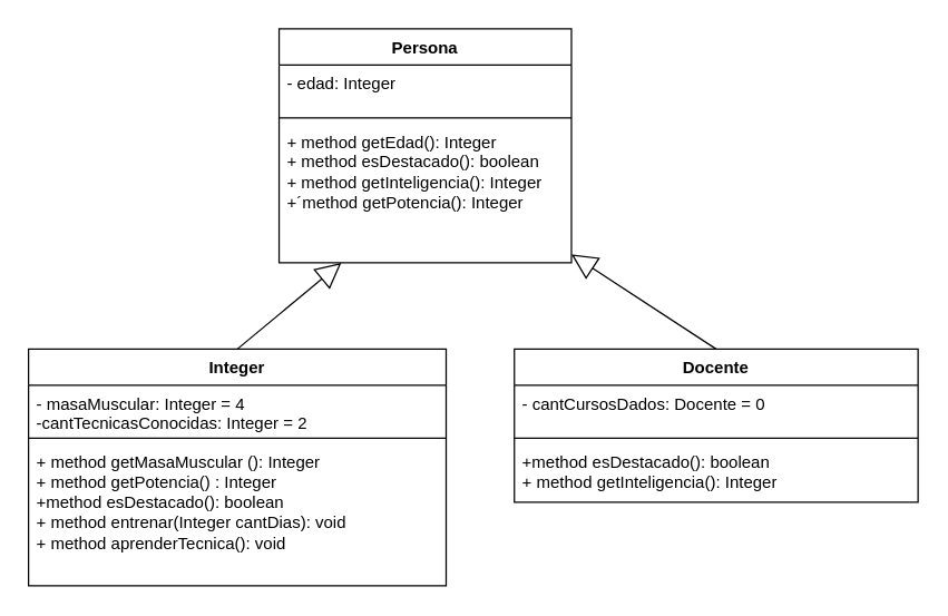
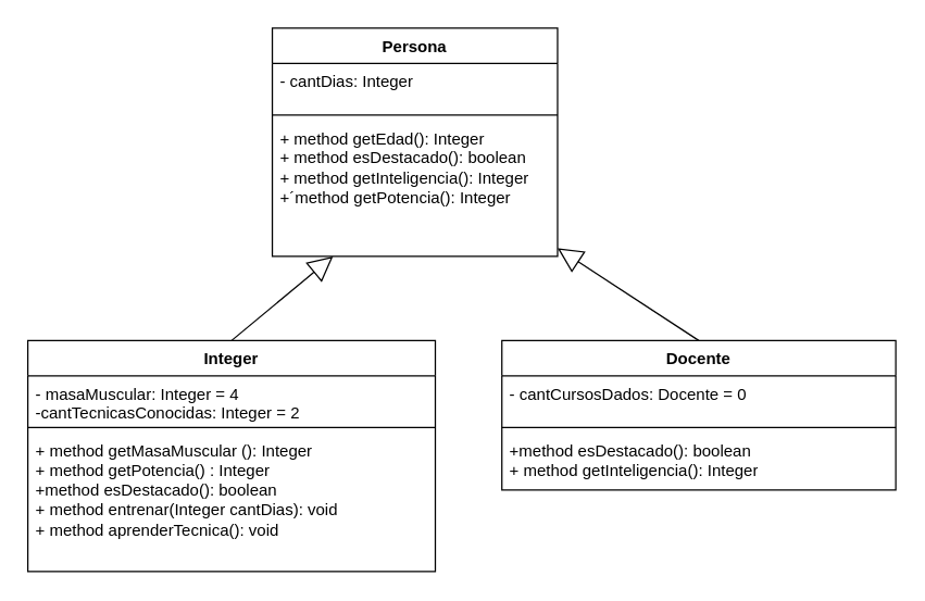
- <mxCell id="3" value="- edad: Integer&lt;div&gt;&lt;br&gt;&lt;/div&gt;" style="text;strokeColor=none;fillColor=none;align=left;verticalAlign=top;spacingLeft=4;spacingRight=4;overflow=hidden;rotatable=0;points=[[0,0.5],[1,0.5]];portConstraint=eastwest;whiteSpace=wrap;html=1;" parent="2" vertex="1"><mxGeometry y="26" width="210" height="34" as="geometry" /></mxCell>
+ <mxCell id="3" value="- cantDias: Integer&lt;div&gt;&lt;br&gt;&lt;/div&gt;" style="text;strokeColor=none;fillColor=none;align=left;verticalAlign=top;spacingLeft=4;spacingRight=4;overflow=hidden;rotatable=0;points=[[0,0.5],[1,0.5]];portConstraint=eastwest;whiteSpace=wrap;html=1;" parent="2" vertex="1"><mxGeometry y="26" width="210" height="34" as="geometry" /></mxCell>
